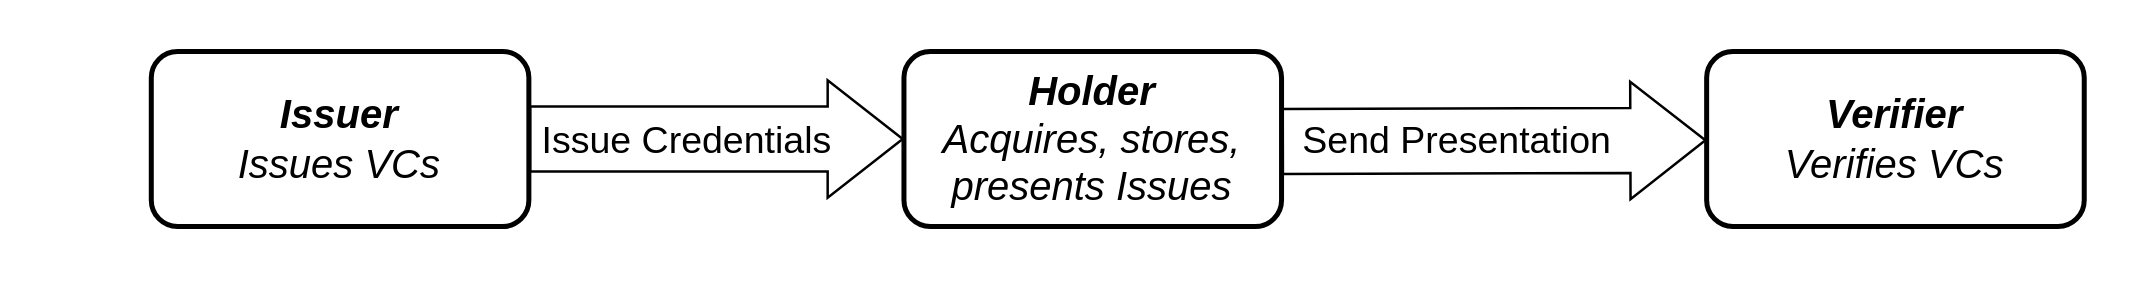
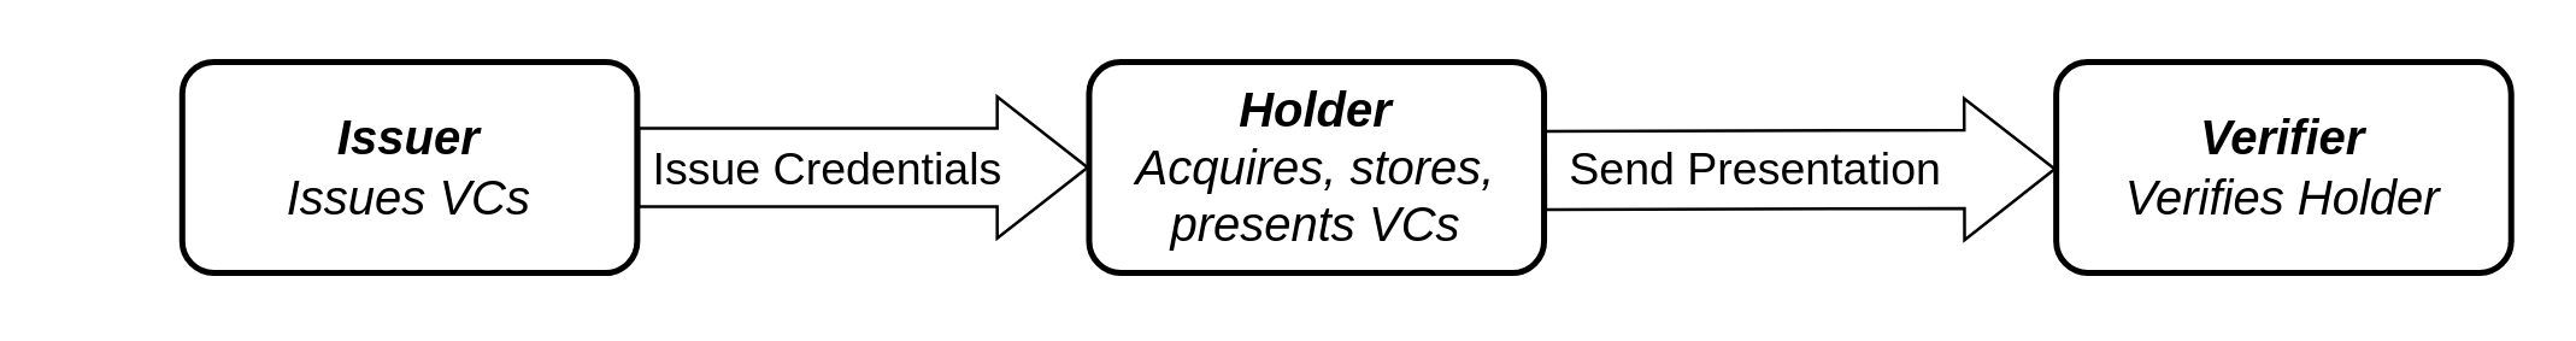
- <mxCell id="3" value="&lt;div&gt;&lt;font style=&quot;font-size: 16px;&quot;&gt;&lt;i&gt;&lt;b&gt;Holder&lt;/b&gt;&lt;/i&gt;&lt;/font&gt;&lt;/div&gt;&lt;div&gt;&lt;font style=&quot;font-size: 16px;&quot;&gt;&lt;i&gt;Acquires, stores, presents Issues&lt;/i&gt;&lt;/font&gt;&lt;/div&gt;" style="rounded=1;whiteSpace=wrap;html=1;fillColor=none;strokeWidth=2;" parent="1" vertex="1"><mxGeometry x="361" y="20" width="151" height="70" as="geometry" /></mxCell>
+ <mxCell id="3" value="&lt;div&gt;&lt;font style=&quot;font-size: 16px;&quot;&gt;&lt;i&gt;&lt;b&gt;Holder&lt;/b&gt;&lt;/i&gt;&lt;/font&gt;&lt;/div&gt;&lt;div&gt;&lt;font style=&quot;font-size: 16px;&quot;&gt;&lt;i&gt;Acquires, stores, presents VCs&lt;/i&gt;&lt;/font&gt;&lt;/div&gt;" style="rounded=1;whiteSpace=wrap;html=1;fillColor=none;strokeWidth=2;" parent="1" vertex="1"><mxGeometry x="361" y="20" width="151" height="70" as="geometry" /></mxCell>
- <mxCell id="4" value="&lt;div&gt;&lt;span style=&quot;font-size: 16px;&quot;&gt;&lt;b&gt;&lt;i&gt;Verifier&lt;/i&gt;&lt;/b&gt;&lt;/span&gt;&lt;/div&gt;&lt;div&gt;&lt;font style=&quot;font-size: 16px;&quot;&gt;&lt;i&gt;Verifies VCs&lt;/i&gt;&lt;/font&gt;&lt;/div&gt;" style="rounded=1;whiteSpace=wrap;html=1;fillColor=none;strokeWidth=2;" parent="1" vertex="1"><mxGeometry x="682" y="20" width="151" height="70" as="geometry" /></mxCell>
+ <mxCell id="4" value="&lt;div&gt;&lt;span style=&quot;font-size: 16px;&quot;&gt;&lt;b&gt;&lt;i&gt;Verifier&lt;/i&gt;&lt;/b&gt;&lt;/span&gt;&lt;/div&gt;&lt;div&gt;&lt;font style=&quot;font-size: 16px;&quot;&gt;&lt;i&gt;Verifies Holder&lt;/i&gt;&lt;/font&gt;&lt;/div&gt;" style="rounded=1;whiteSpace=wrap;html=1;fillColor=none;strokeWidth=2;" parent="1" vertex="1"><mxGeometry x="682" y="20" width="151" height="70" as="geometry" /></mxCell>
